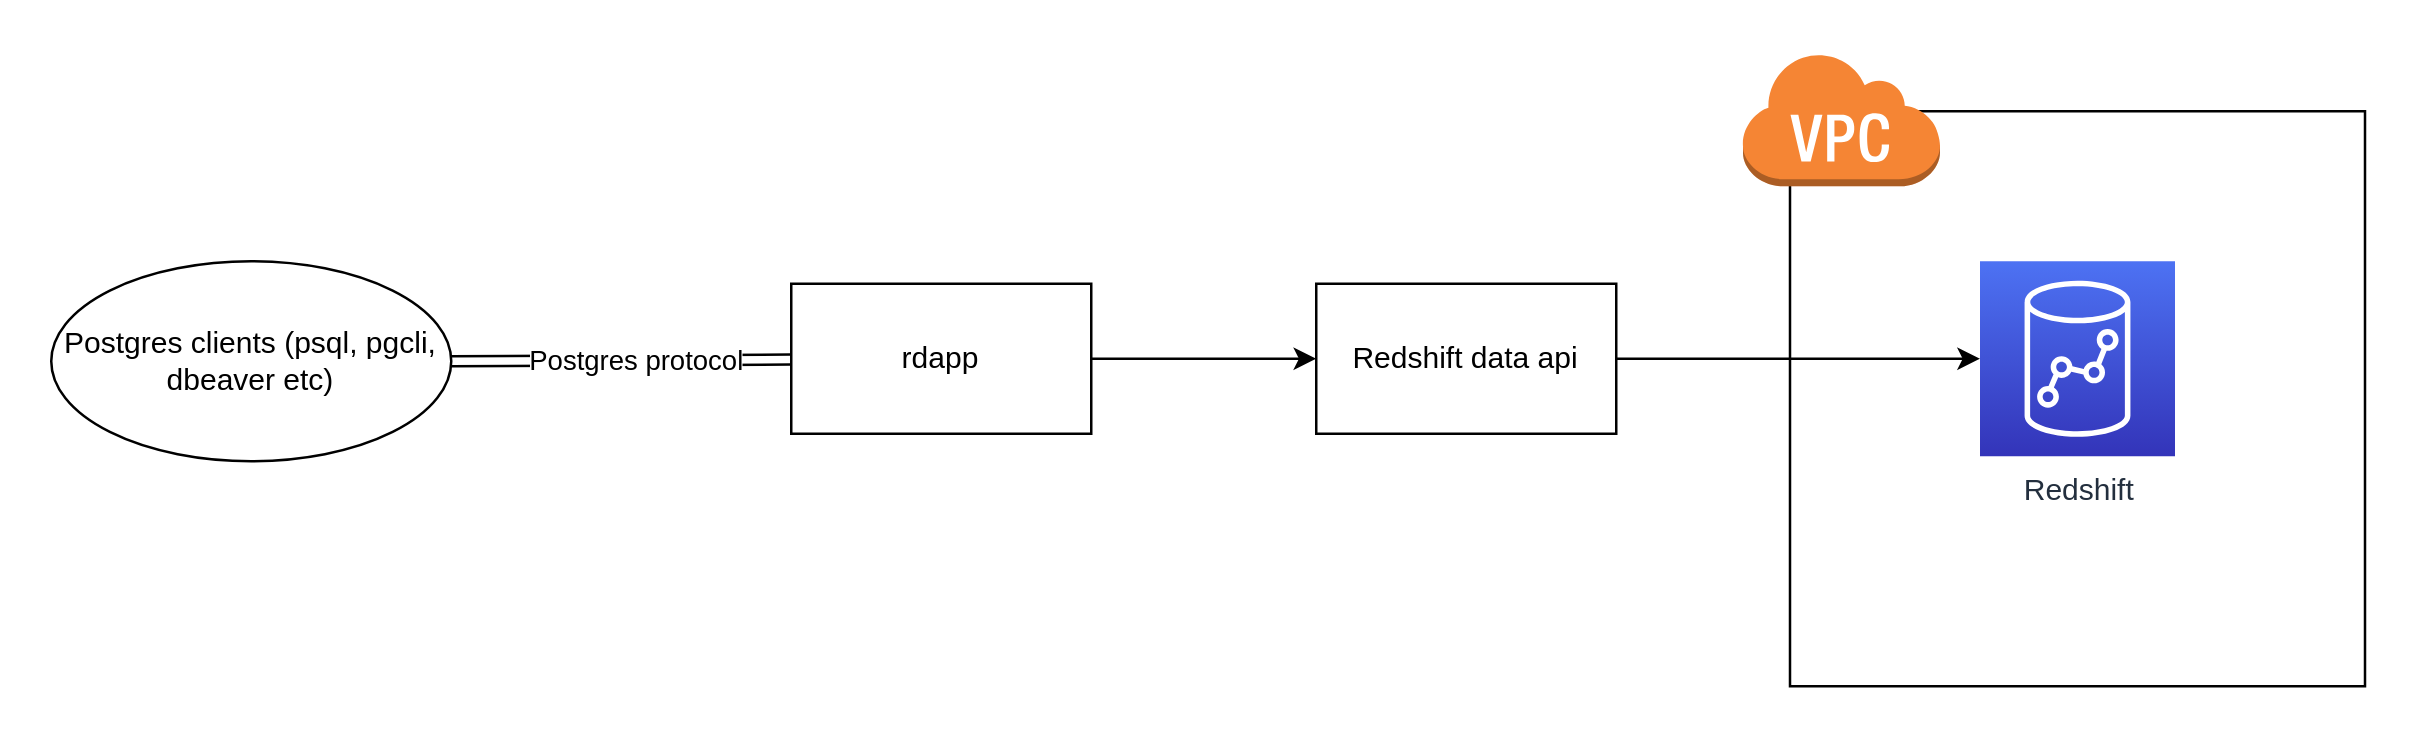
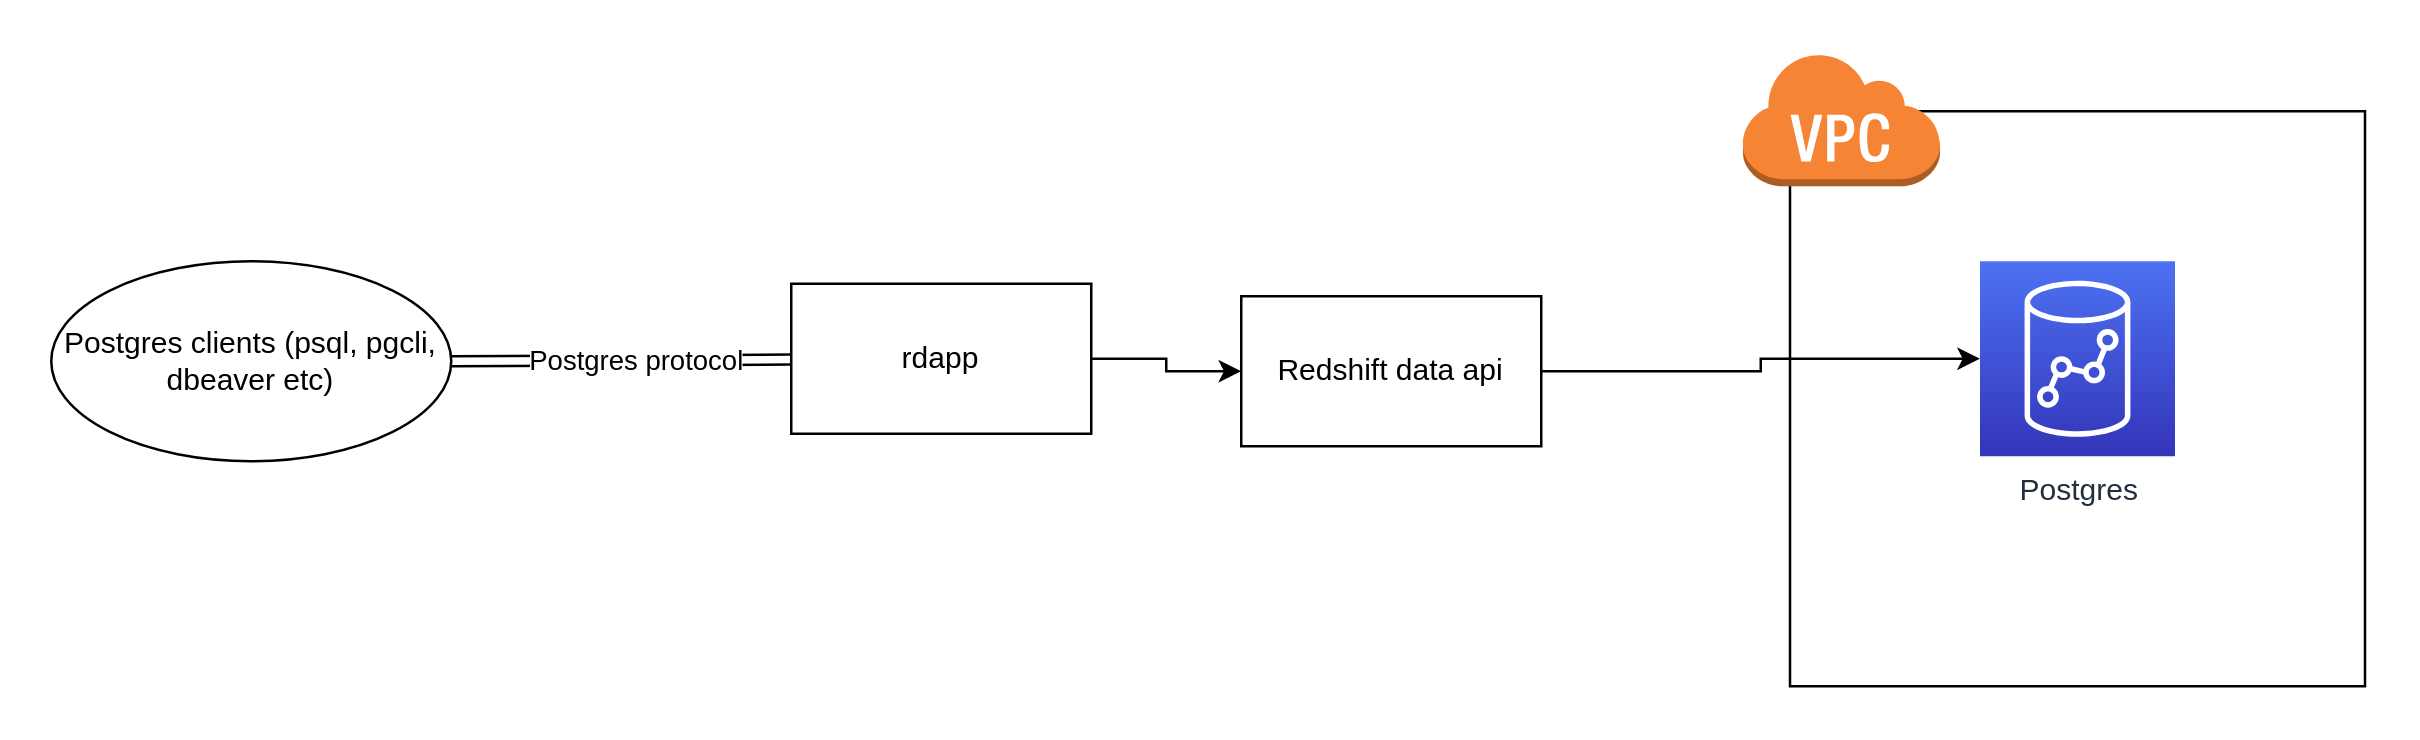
- <mxCell id="4" value="Redshift data api" style="rounded=0;whiteSpace=wrap;html=1;" parent="1" vertex="1"><mxGeometry x="526" y="113" width="120" height="60" as="geometry" /></mxCell>
+ <mxCell id="4" value="Redshift data api" style="rounded=0;whiteSpace=wrap;html=1;" parent="1" vertex="1"><mxGeometry x="496" y="118" width="120" height="60" as="geometry" /></mxCell>
- <mxCell id="9" value="Redshift" style="sketch=0;points=[[0,0,0],[0.25,0,0],[0.5,0,0],[0.75,0,0],[1,0,0],[0,1,0],[0.25,1,0],[0.5,1,0],[0.75,1,0],[1,1,0],[0,0.25,0],[0,0.5,0],[0,0.75,0],[1,0.25,0],[1,0.5,0],[1,0.75,0]];outlineConnect=0;fontColor=#232F3E;gradientColor=#4D72F3;gradientDirection=north;fillColor=#3334B9;strokeColor=#ffffff;dashed=0;verticalLabelPosition=bottom;verticalAlign=top;align=center;html=1;fontSize=12;fontStyle=0;aspect=fixed;shape=mxgraph.aws4.resourceIcon;resIcon=mxgraph.aws4.redshift;" parent="1" vertex="1"><mxGeometry x="791.5" y="104" width="78" height="78" as="geometry" /></mxCell>
+ <mxCell id="9" value="Postgres" style="sketch=0;points=[[0,0,0],[0.25,0,0],[0.5,0,0],[0.75,0,0],[1,0,0],[0,1,0],[0.25,1,0],[0.5,1,0],[0.75,1,0],[1,1,0],[0,0.25,0],[0,0.5,0],[0,0.75,0],[1,0.25,0],[1,0.5,0],[1,0.75,0]];outlineConnect=0;fontColor=#232F3E;gradientColor=#4D72F3;gradientDirection=north;fillColor=#3334B9;strokeColor=#ffffff;dashed=0;verticalLabelPosition=bottom;verticalAlign=top;align=center;html=1;fontSize=12;fontStyle=0;aspect=fixed;shape=mxgraph.aws4.resourceIcon;resIcon=mxgraph.aws4.redshift;" parent="1" vertex="1"><mxGeometry x="791.5" y="104" width="78" height="78" as="geometry" /></mxCell>
